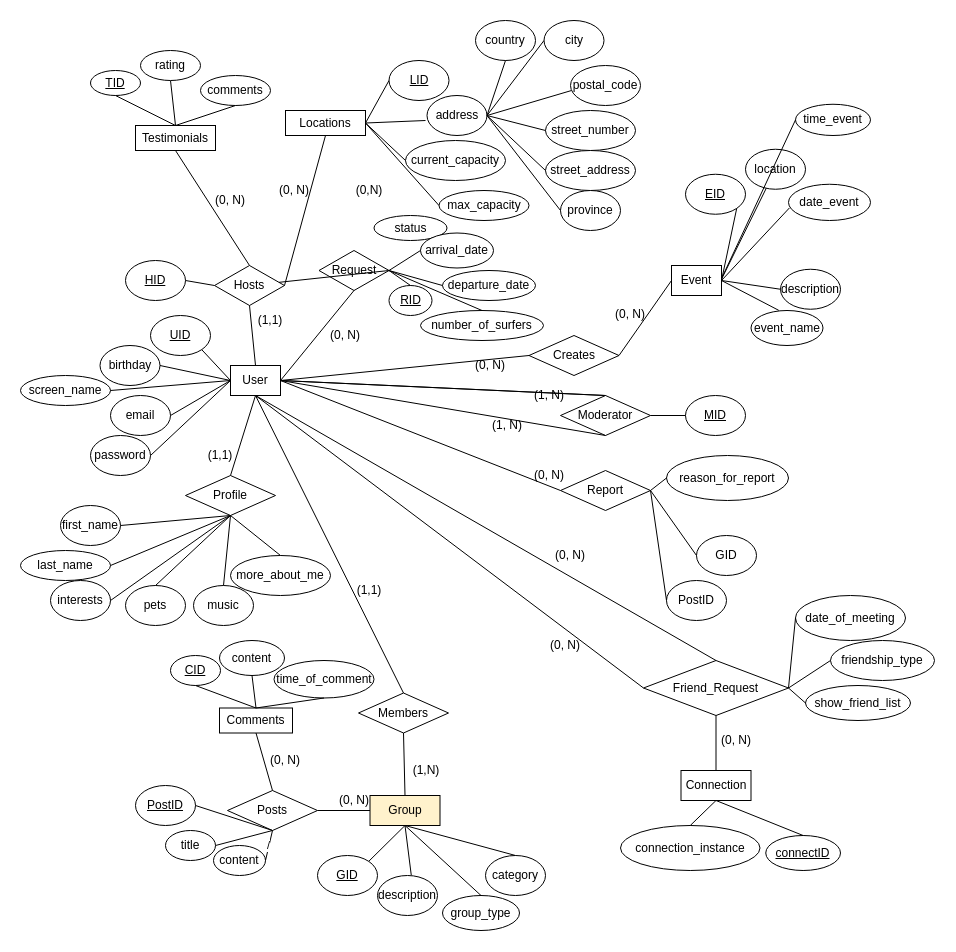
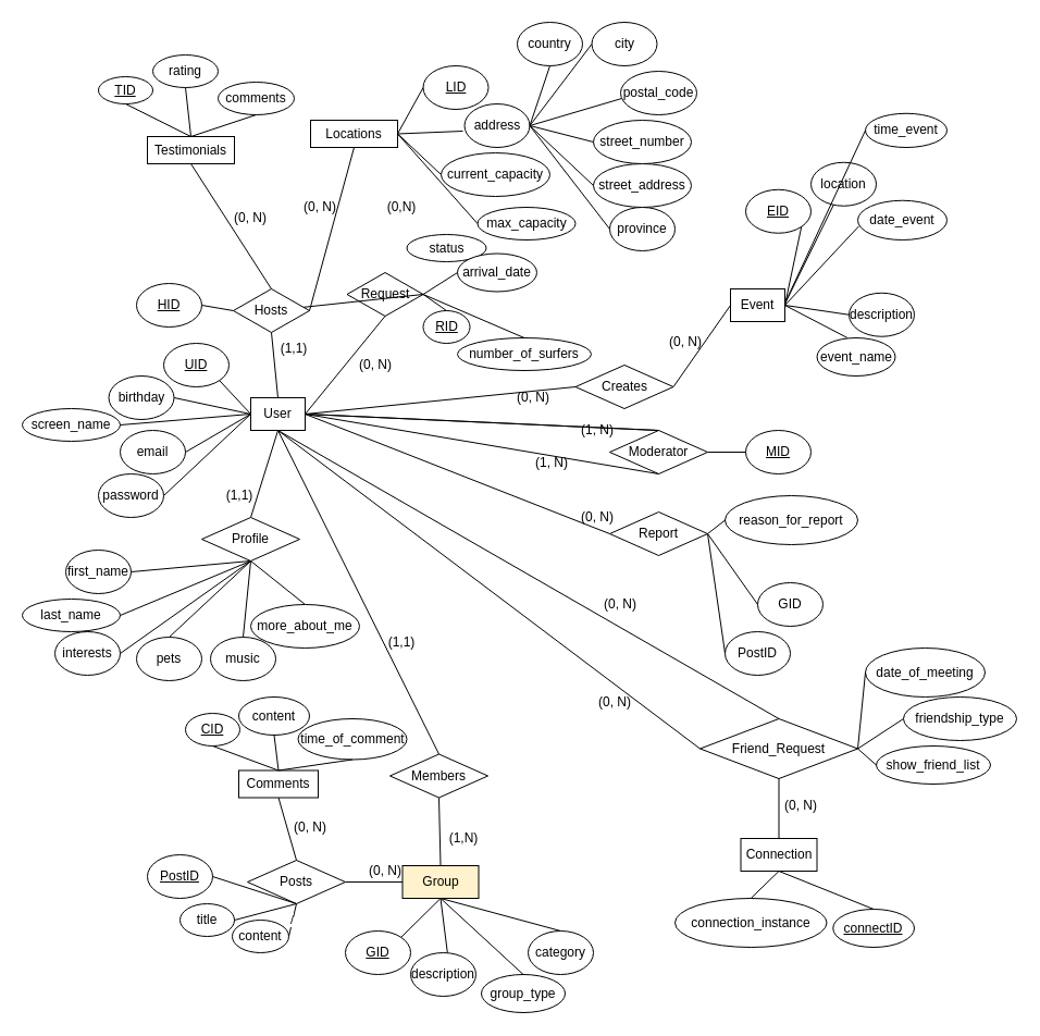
- <mxCell id="71" value="" style="endArrow=none;html=1;exitX=1;exitY=0.5;exitDx=0;exitDy=0;entryX=0;entryY=0.5;entryDx=0;entryDy=0;" parent="1" source="13" target="68" edge="1"><mxGeometry width="50" height="50" relative="1" as="geometry"><mxPoint x="473.5" y="172.5" as="sourcePoint" /><mxPoint x="503.5" y="275" as="targetPoint" /></mxGeometry></mxCell>
- <mxCell id="68" value="departure_date" style="ellipse;whiteSpace=wrap;html=1;" parent="1" vertex="1"><mxGeometry x="442" y="270" width="93" height="30" as="geometry" /></mxCell>
